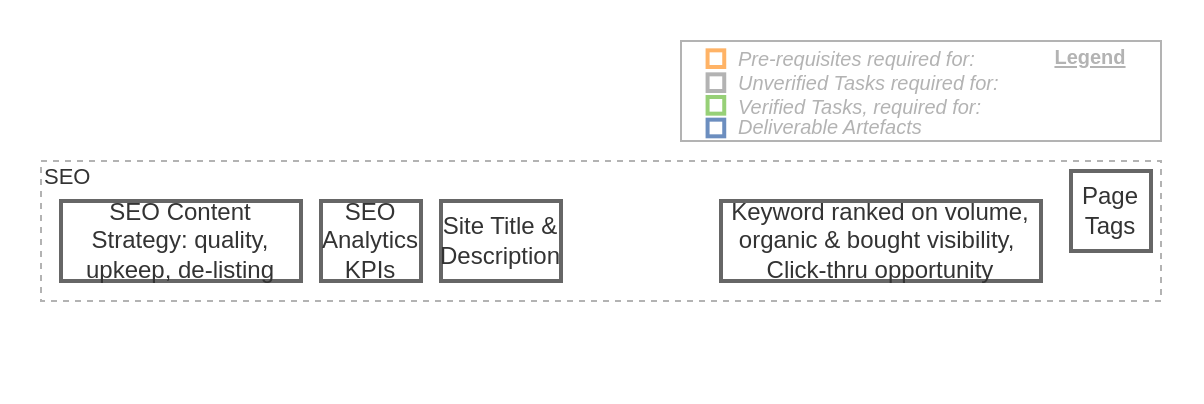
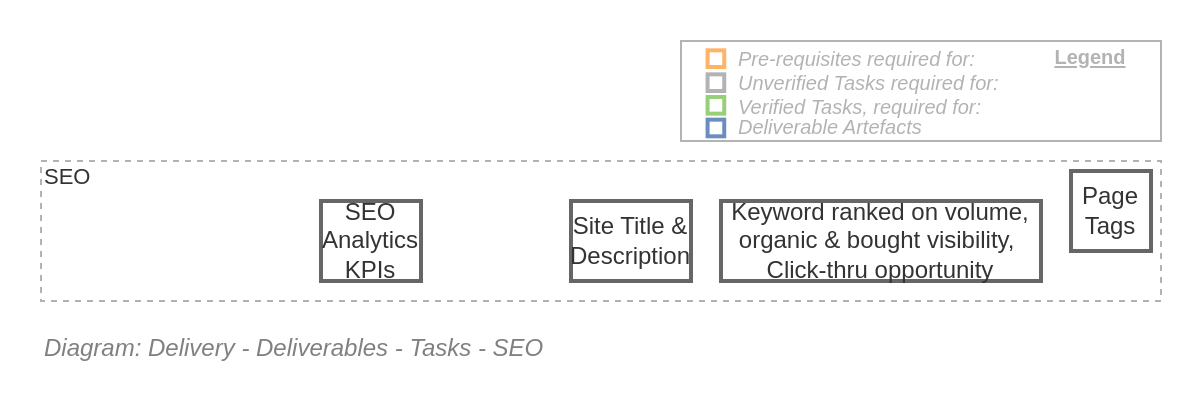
- <mxCell id="5" value="SEO Content Strategy: quality, upkeep, de-listing" style="rounded=0;whiteSpace=wrap;html=1;shadow=0;glass=0;comic=0;strokeColor=#666666;fontSize=12;align=center;fontColor=#333333;recursiveResize=0;container=1;collapsible=0;fillColor=none;strokeWidth=2;" parent="2" vertex="1"><mxGeometry x="10" y="20" width="120" height="40" as="geometry" /></mxCell>
- <mxCell id="3" value="Site Title &amp;amp; Description" style="rounded=0;whiteSpace=wrap;html=1;shadow=0;glass=0;comic=0;strokeColor=#666666;fontSize=12;align=center;recursiveResize=0;container=1;collapsible=0;fontColor=#333333;fillColor=none;strokeWidth=2;" parent="2" vertex="1"><mxGeometry x="200" y="20" width="60" height="40" as="geometry" /></mxCell>
+ <mxCell id="3" value="Site Title &amp;amp; Description" style="rounded=0;whiteSpace=wrap;html=1;shadow=0;glass=0;comic=0;strokeColor=#666666;fontSize=12;align=center;recursiveResize=0;container=1;collapsible=0;fontColor=#333333;fillColor=none;strokeWidth=2;" parent="2" vertex="1"><mxGeometry x="265" y="20" width="60" height="40" as="geometry" /></mxCell>
+ <mxCell id="20" value="&lt;font style=&quot;font-size: 12px&quot;&gt;Diagram: Delivery - Deliverables - Tasks - SEO&lt;br&gt;&lt;/font&gt;" style="text;strokeColor=none;fillColor=none;html=1;fontSize=24;fontStyle=2;verticalAlign=middle;align=left;shadow=0;glass=0;comic=0;opacity=30;fontColor=#808080;rounded=0;" parent="19" vertex="1"><mxGeometry x="20" y="160" width="520" height="20" as="geometry" /></mxCell>
